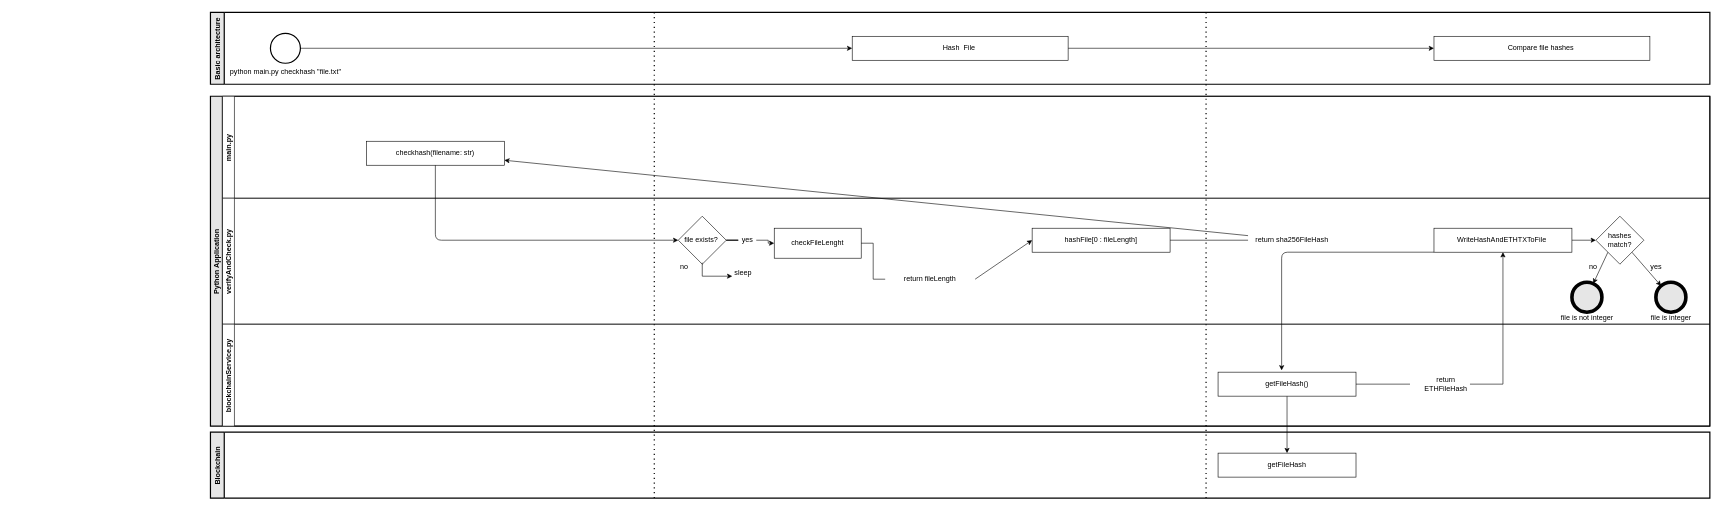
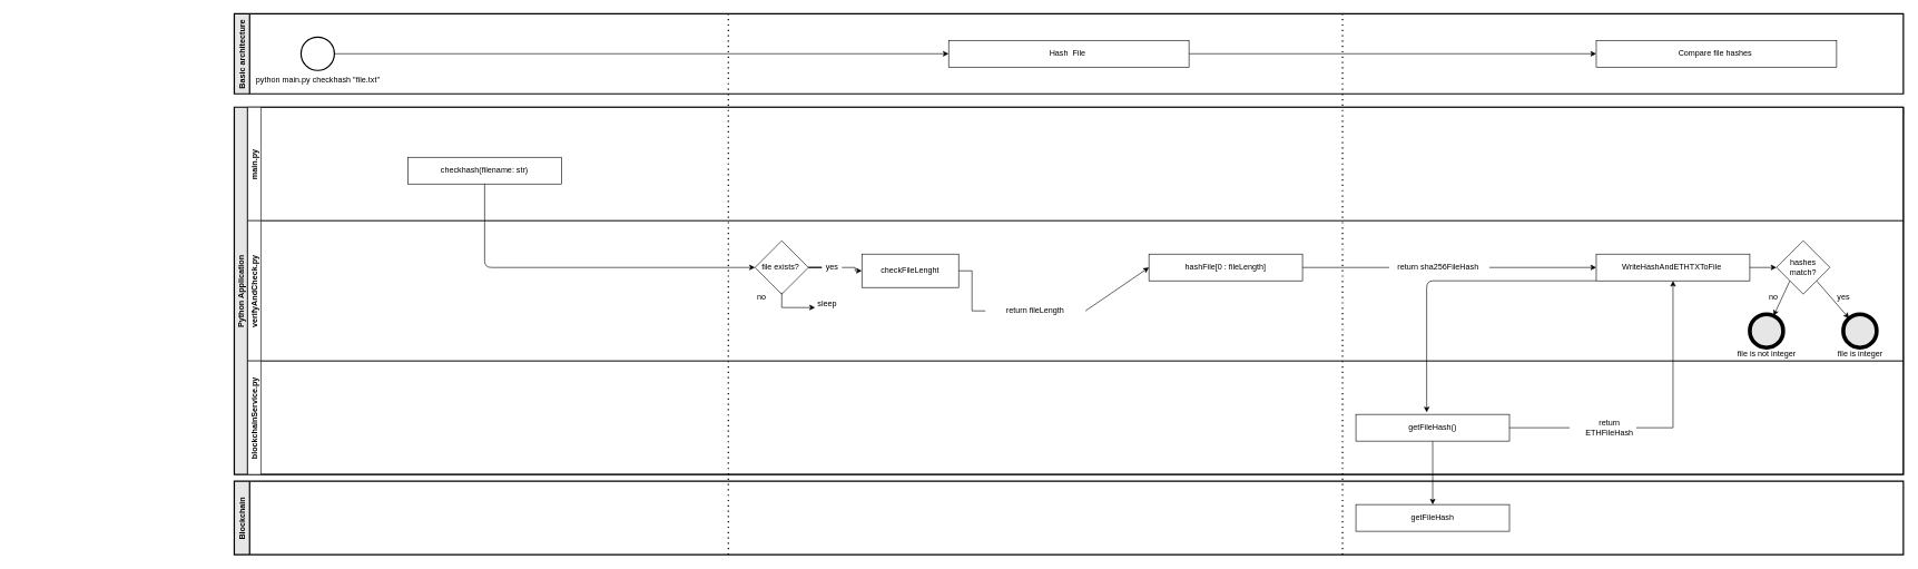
- <mxCell id="33" style="edgeStyle=none;html=1;startArrow=none;" edge="1" parent="19" source="35" target="18"><mxGeometry relative="1" as="geometry" /></mxCell>
+ <mxCell id="33" style="edgeStyle=none;html=1;entryX=0;entryY=0.5;entryDx=0;entryDy=0;startArrow=none;" edge="1" parent="19" source="35" target="27"><mxGeometry relative="1" as="geometry" /></mxCell>
